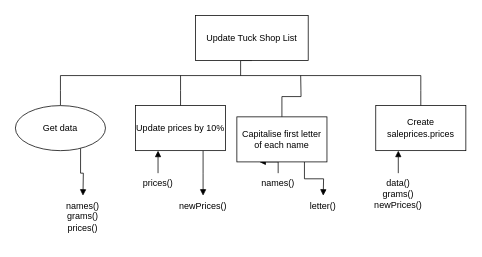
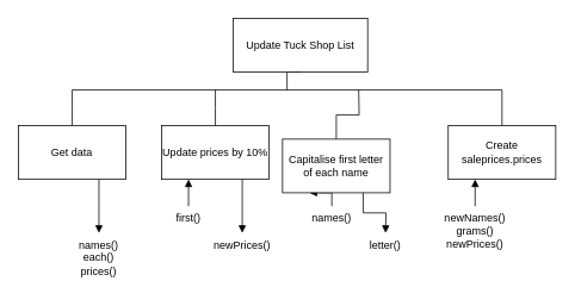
- <mxCell id="10" value="Get data" style="ellipse;whiteSpace=wrap;html=1;" parent="1" vertex="1"><mxGeometry x="20" y="140" width="120" height="60" as="geometry" /></mxCell>
+ <mxCell id="10" value="Get data" style="rounded=0;whiteSpace=wrap;html=1;" parent="1" vertex="1"><mxGeometry x="20" y="140" width="120" height="60" as="geometry" /></mxCell>
- <mxCell id="16" value="prices()" style="text;html=1;strokeColor=none;fillColor=none;align=center;verticalAlign=top;whiteSpace=wrap;rounded=0;" parent="1" vertex="1"><mxGeometry x="180" y="230" width="60" height="30" as="geometry" /></mxCell>
+ <mxCell id="16" value="first()" style="text;html=1;strokeColor=none;fillColor=none;align=center;verticalAlign=top;whiteSpace=wrap;rounded=0;" parent="1" vertex="1"><mxGeometry x="180" y="230" width="60" height="30" as="geometry" /></mxCell>
- <mxCell id="18" value="data()&lt;br&gt;grams()&lt;br&gt;&lt;div&gt;newPrices()&lt;/div&gt;" style="text;html=1;strokeColor=none;fillColor=none;align=center;verticalAlign=top;whiteSpace=wrap;rounded=0;" parent="1" vertex="1"><mxGeometry x="490" y="230" width="80" height="60" as="geometry" /></mxCell>
+ <mxCell id="18" value="newNames()&lt;br&gt;grams()&lt;br&gt;&lt;div&gt;newPrices()&lt;/div&gt;" style="text;html=1;strokeColor=none;fillColor=none;align=center;verticalAlign=top;whiteSpace=wrap;rounded=0;" parent="1" vertex="1"><mxGeometry x="490" y="230" width="80" height="60" as="geometry" /></mxCell>
- <mxCell id="15" value="names()&lt;br&gt;grams()&lt;br&gt;&lt;div&gt;prices()&lt;/div&gt;" style="text;html=1;strokeColor=none;fillColor=none;align=center;verticalAlign=top;whiteSpace=wrap;rounded=0;" parent="1" vertex="1"><mxGeometry x="80" y="260" width="60" height="60" as="geometry" /></mxCell>
+ <mxCell id="15" value="names()&lt;br&gt;each()&lt;br&gt;&lt;div&gt;prices()&lt;/div&gt;" style="text;html=1;strokeColor=none;fillColor=none;align=center;verticalAlign=top;whiteSpace=wrap;rounded=0;" parent="1" vertex="1"><mxGeometry x="80" y="260" width="60" height="60" as="geometry" /></mxCell>
